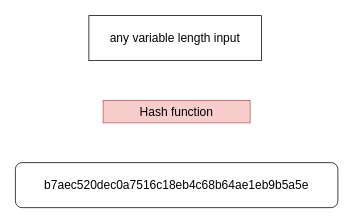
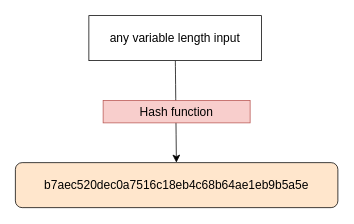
+ <mxCell id="2" value="" style="edgeStyle=none;curved=1;rounded=0;orthogonalLoop=1;jettySize=auto;html=1;fontSize=12;startSize=8;endSize=8;" edge="1" parent="1" source="3" target="4"><mxGeometry relative="1" as="geometry" /></mxCell>
- <mxCell id="4" value="b7aec520dec0a7516c18eb4c68b64ae1eb9b5a5e" style="rounded=1;whiteSpace=wrap;html=1;fontSize=16;" vertex="1" parent="1"><mxGeometry x="20" y="216" width="430" height="60" as="geometry" /></mxCell>
+ <mxCell id="4" value="b7aec520dec0a7516c18eb4c68b64ae1eb9b5a5e" style="rounded=1;whiteSpace=wrap;html=1;fontSize=16;fillColor=#ffe6cc;" vertex="1" parent="1"><mxGeometry x="20" y="216" width="430" height="60" as="geometry" /></mxCell>
